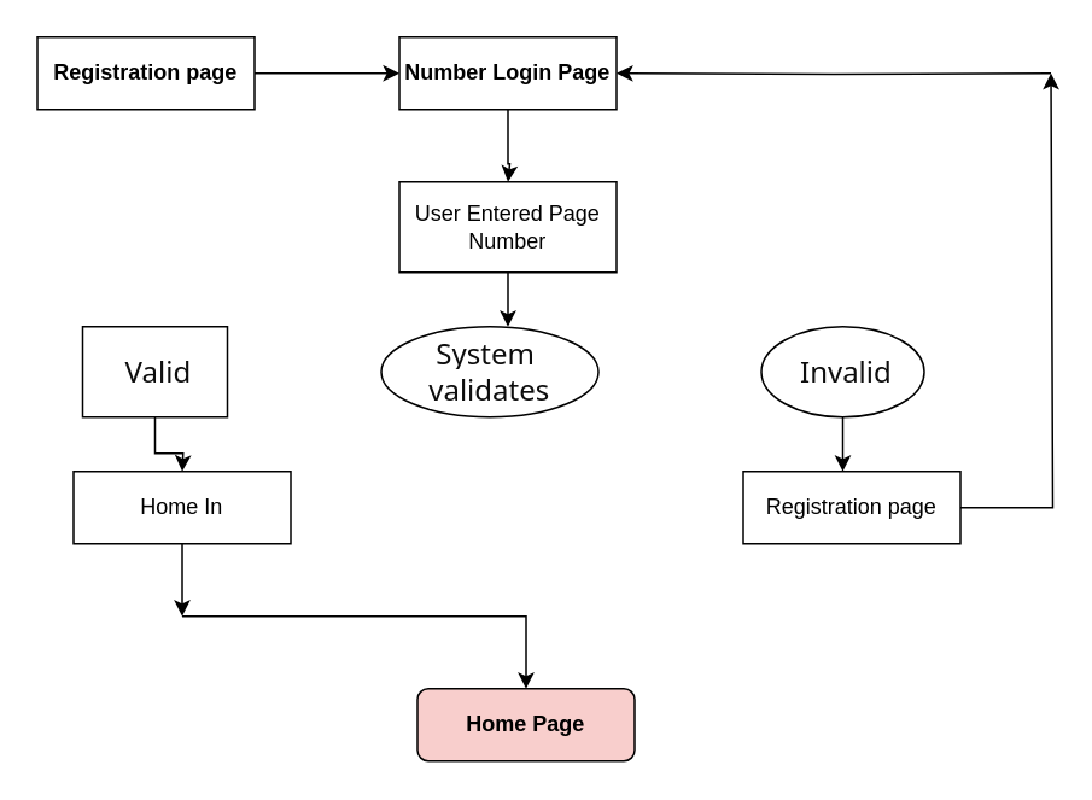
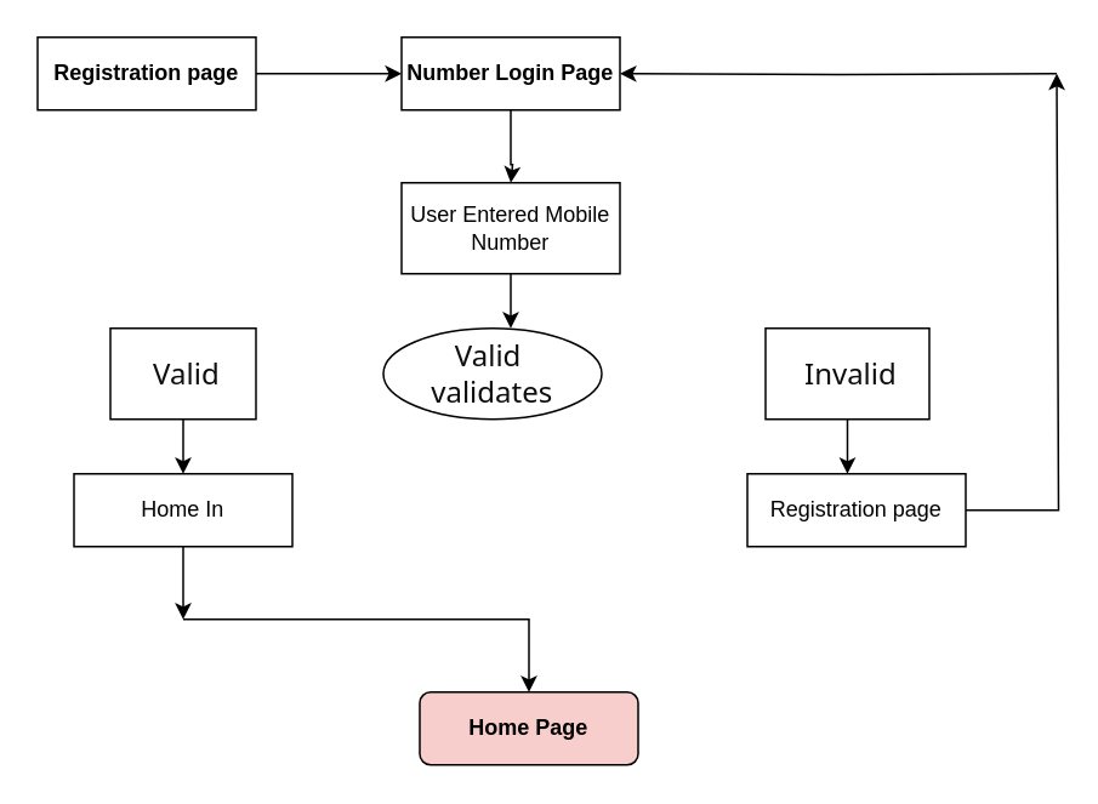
- <mxCell id="5" value="User Entered Page Number" style="whiteSpace=wrap;html=1;rounded=0;" vertex="1" parent="1"><mxGeometry x="220" y="100" width="120" height="50" as="geometry" /></mxCell>
+ <mxCell id="5" value="User Entered Mobile Number" style="whiteSpace=wrap;html=1;rounded=0;" vertex="1" parent="1"><mxGeometry x="220" y="100" width="120" height="50" as="geometry" /></mxCell>
- <mxCell id="8" value="&lt;br&gt;&lt;span style=&quot;color: rgb(13, 13, 13); font-family: Söhne, ui-sans-serif, system-ui, -apple-system, &amp;quot;Segoe UI&amp;quot;, Roboto, Ubuntu, Cantarell, &amp;quot;Noto Sans&amp;quot;, sans-serif, &amp;quot;Helvetica Neue&amp;quot;, Arial, &amp;quot;Apple Color Emoji&amp;quot;, &amp;quot;Segoe UI Emoji&amp;quot;, &amp;quot;Segoe UI Symbol&amp;quot;, &amp;quot;Noto Color Emoji&amp;quot;; font-size: 16px; font-style: normal; font-variant-ligatures: normal; font-variant-caps: normal; font-weight: 400; letter-spacing: normal; orphans: 2; text-align: left; text-indent: 0px; text-transform: none; widows: 2; word-spacing: 0px; -webkit-text-stroke-width: 0px; white-space: pre-wrap; background-color: rgb(255, 255, 255); text-decoration-thickness: initial; text-decoration-style: initial; text-decoration-color: initial; display: inline !important; float: none;&quot;&gt; Valid&lt;/span&gt;&lt;div&gt;&lt;br/&gt;&lt;/div&gt;" style="whiteSpace=wrap;html=1;" vertex="1" parent="1"><mxGeometry x="45" y="180" width="80" height="50" as="geometry" /></mxCell>
+ <mxCell id="8" value="&lt;br&gt;&lt;span style=&quot;color: rgb(13, 13, 13); font-family: Söhne, ui-sans-serif, system-ui, -apple-system, &amp;quot;Segoe UI&amp;quot;, Roboto, Ubuntu, Cantarell, &amp;quot;Noto Sans&amp;quot;, sans-serif, &amp;quot;Helvetica Neue&amp;quot;, Arial, &amp;quot;Apple Color Emoji&amp;quot;, &amp;quot;Segoe UI Emoji&amp;quot;, &amp;quot;Segoe UI Symbol&amp;quot;, &amp;quot;Noto Color Emoji&amp;quot;; font-size: 16px; font-style: normal; font-variant-ligatures: normal; font-variant-caps: normal; font-weight: 400; letter-spacing: normal; orphans: 2; text-align: left; text-indent: 0px; text-transform: none; widows: 2; word-spacing: 0px; -webkit-text-stroke-width: 0px; white-space: pre-wrap; background-color: rgb(255, 255, 255); text-decoration-thickness: initial; text-decoration-style: initial; text-decoration-color: initial; display: inline !important; float: none;&quot;&gt; Valid&lt;/span&gt;&lt;div&gt;&lt;br/&gt;&lt;/div&gt;" style="whiteSpace=wrap;html=1;" vertex="1" parent="1"><mxGeometry x="60" y="180" width="80" height="50" as="geometry" /></mxCell>
- <mxCell id="6" value="&lt;span style=&quot;color: rgb(13, 13, 13); font-family: Söhne, ui-sans-serif, system-ui, -apple-system, &amp;quot;Segoe UI&amp;quot;, Roboto, Ubuntu, Cantarell, &amp;quot;Noto Sans&amp;quot;, sans-serif, &amp;quot;Helvetica Neue&amp;quot;, Arial, &amp;quot;Apple Color Emoji&amp;quot;, &amp;quot;Segoe UI Emoji&amp;quot;, &amp;quot;Segoe UI Symbol&amp;quot;, &amp;quot;Noto Color Emoji&amp;quot;; font-size: 16px; text-align: left; white-space-collapse: preserve; background-color: rgb(255, 255, 255);&quot;&gt;System &lt;/span&gt;&lt;div&gt;&lt;span style=&quot;color: rgb(13, 13, 13); font-family: Söhne, ui-sans-serif, system-ui, -apple-system, &amp;quot;Segoe UI&amp;quot;, Roboto, Ubuntu, Cantarell, &amp;quot;Noto Sans&amp;quot;, sans-serif, &amp;quot;Helvetica Neue&amp;quot;, Arial, &amp;quot;Apple Color Emoji&amp;quot;, &amp;quot;Segoe UI Emoji&amp;quot;, &amp;quot;Segoe UI Symbol&amp;quot;, &amp;quot;Noto Color Emoji&amp;quot;; font-size: 16px; text-align: left; white-space-collapse: preserve; background-color: rgb(255, 255, 255);&quot;&gt;validates&lt;/span&gt;&lt;/div&gt;" style="ellipse;whiteSpace=wrap;html=1;" vertex="1" parent="1"><mxGeometry x="210" y="180" width="120" height="50" as="geometry" /></mxCell>
+ <mxCell id="6" value="&lt;span style=&quot;color: rgb(13, 13, 13); font-family: Söhne, ui-sans-serif, system-ui, -apple-system, &amp;quot;Segoe UI&amp;quot;, Roboto, Ubuntu, Cantarell, &amp;quot;Noto Sans&amp;quot;, sans-serif, &amp;quot;Helvetica Neue&amp;quot;, Arial, &amp;quot;Apple Color Emoji&amp;quot;, &amp;quot;Segoe UI Emoji&amp;quot;, &amp;quot;Segoe UI Symbol&amp;quot;, &amp;quot;Noto Color Emoji&amp;quot;; font-size: 16px; text-align: left; white-space-collapse: preserve; background-color: rgb(255, 255, 255);&quot;&gt;Valid &lt;/span&gt;&lt;div&gt;&lt;span style=&quot;color: rgb(13, 13, 13); font-family: Söhne, ui-sans-serif, system-ui, -apple-system, &amp;quot;Segoe UI&amp;quot;, Roboto, Ubuntu, Cantarell, &amp;quot;Noto Sans&amp;quot;, sans-serif, &amp;quot;Helvetica Neue&amp;quot;, Arial, &amp;quot;Apple Color Emoji&amp;quot;, &amp;quot;Segoe UI Emoji&amp;quot;, &amp;quot;Segoe UI Symbol&amp;quot;, &amp;quot;Noto Color Emoji&amp;quot;; font-size: 16px; text-align: left; white-space-collapse: preserve; background-color: rgb(255, 255, 255);&quot;&gt;validates&lt;/span&gt;&lt;/div&gt;" style="ellipse;whiteSpace=wrap;html=1;" vertex="1" parent="1"><mxGeometry x="210" y="180" width="120" height="50" as="geometry" /></mxCell>
- <mxCell id="10" value="&lt;br&gt;&lt;span style=&quot;color: rgb(13, 13, 13); font-family: Söhne, ui-sans-serif, system-ui, -apple-system, &amp;quot;Segoe UI&amp;quot;, Roboto, Ubuntu, Cantarell, &amp;quot;Noto Sans&amp;quot;, sans-serif, &amp;quot;Helvetica Neue&amp;quot;, Arial, &amp;quot;Apple Color Emoji&amp;quot;, &amp;quot;Segoe UI Emoji&amp;quot;, &amp;quot;Segoe UI Symbol&amp;quot;, &amp;quot;Noto Color Emoji&amp;quot;; font-size: 16px; font-style: normal; font-variant-ligatures: normal; font-variant-caps: normal; font-weight: 400; letter-spacing: normal; orphans: 2; text-align: left; text-indent: 0px; text-transform: none; widows: 2; word-spacing: 0px; -webkit-text-stroke-width: 0px; white-space: pre-wrap; background-color: rgb(255, 255, 255); text-decoration-thickness: initial; text-decoration-style: initial; text-decoration-color: initial; display: inline !important; float: none;&quot;&gt; Invalid&lt;/span&gt;&lt;div&gt;&lt;br/&gt;&lt;/div&gt;" style="ellipse;whiteSpace=wrap;html=1;" vertex="1" parent="1"><mxGeometry x="420" y="180" width="90" height="50" as="geometry" /></mxCell>
+ <mxCell id="10" value="&lt;br&gt;&lt;span style=&quot;color: rgb(13, 13, 13); font-family: Söhne, ui-sans-serif, system-ui, -apple-system, &amp;quot;Segoe UI&amp;quot;, Roboto, Ubuntu, Cantarell, &amp;quot;Noto Sans&amp;quot;, sans-serif, &amp;quot;Helvetica Neue&amp;quot;, Arial, &amp;quot;Apple Color Emoji&amp;quot;, &amp;quot;Segoe UI Emoji&amp;quot;, &amp;quot;Segoe UI Symbol&amp;quot;, &amp;quot;Noto Color Emoji&amp;quot;; font-size: 16px; font-style: normal; font-variant-ligatures: normal; font-variant-caps: normal; font-weight: 400; letter-spacing: normal; orphans: 2; text-align: left; text-indent: 0px; text-transform: none; widows: 2; word-spacing: 0px; -webkit-text-stroke-width: 0px; white-space: pre-wrap; background-color: rgb(255, 255, 255); text-decoration-thickness: initial; text-decoration-style: initial; text-decoration-color: initial; display: inline !important; float: none;&quot;&gt; Invalid&lt;/span&gt;&lt;div&gt;&lt;br/&gt;&lt;/div&gt;" style="whiteSpace=wrap;html=1;" vertex="1" parent="1"><mxGeometry x="420" y="180" width="90" height="50" as="geometry" /></mxCell>
